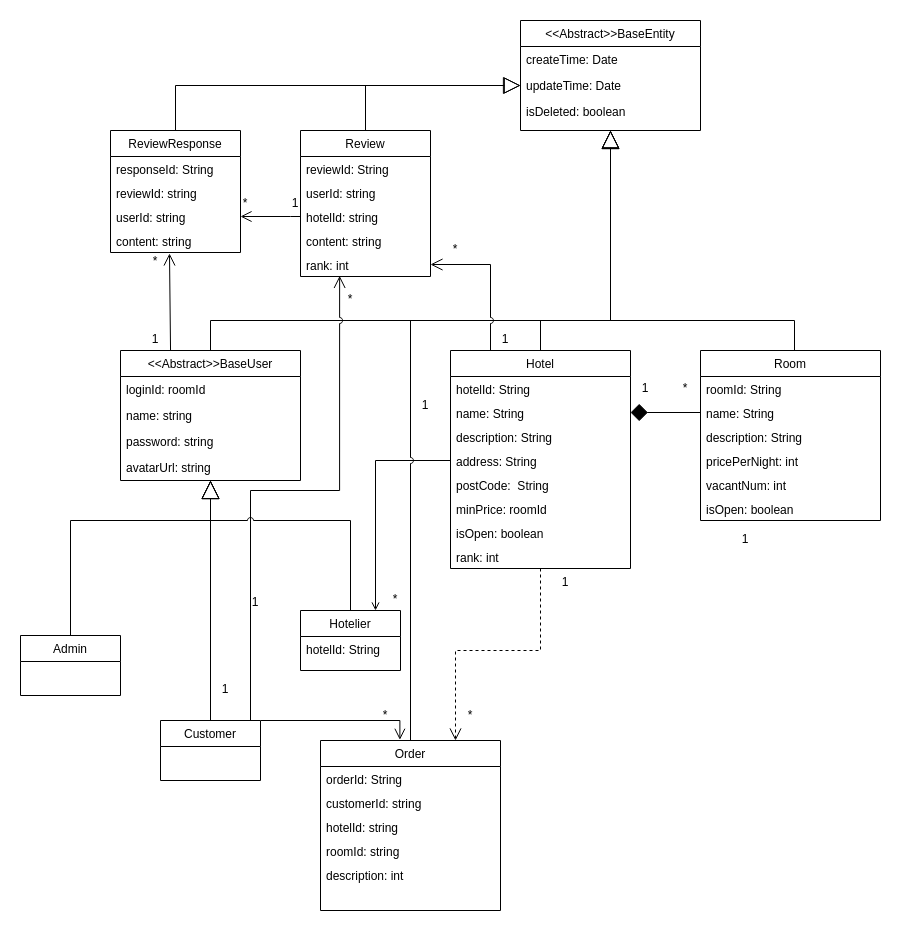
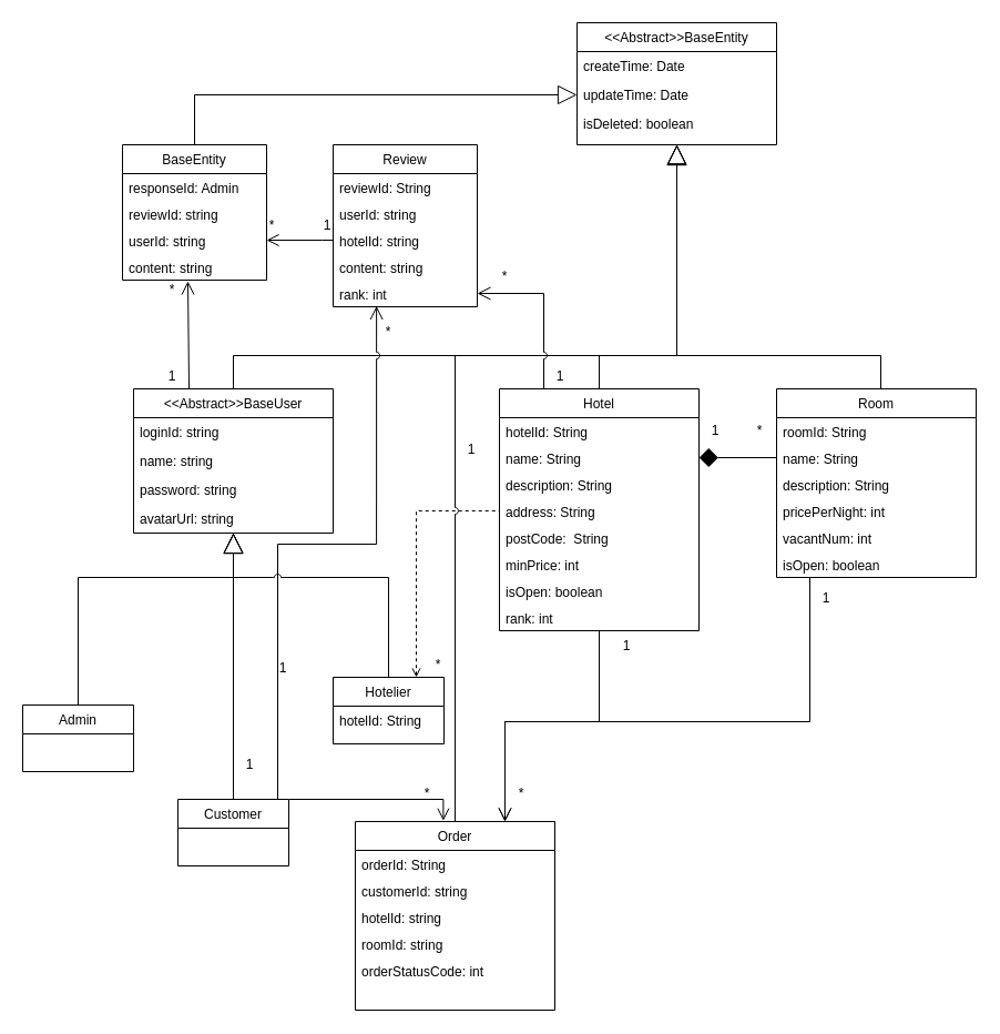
- <mxCell id="57" style="edgeStyle=orthogonalEdgeStyle;rounded=0;orthogonalLoop=1;jettySize=auto;html=1;entryX=0;entryY=0.5;entryDx=0;entryDy=0;startArrow=none;startFill=0;endArrow=block;endFill=0;startSize=15;endSize=14;targetPerimeterSpacing=0;strokeWidth=1;" edge="1" parent="1" source="58" target="4"><mxGeometry relative="1" as="geometry" /></mxCell>
- <mxCell id="65" value="ReviewResponse" style="swimlane;fontStyle=0;align=center;verticalAlign=top;childLayout=stackLayout;horizontal=1;startSize=26;horizontalStack=0;resizeParent=1;resizeLast=0;collapsible=1;marginBottom=0;rounded=0;shadow=0;strokeWidth=1;" vertex="1" parent="1"><mxGeometry x="110" y="130" width="130" height="122" as="geometry"><mxRectangle x="130" y="380" width="160" height="26" as="alternateBounds" /></mxGeometry></mxCell>
+ <mxCell id="65" value="BaseEntity" style="swimlane;fontStyle=0;align=center;verticalAlign=top;childLayout=stackLayout;horizontal=1;startSize=26;horizontalStack=0;resizeParent=1;resizeLast=0;collapsible=1;marginBottom=0;rounded=0;shadow=0;strokeWidth=1;" vertex="1" parent="1"><mxGeometry x="110" y="130" width="130" height="122" as="geometry"><mxRectangle x="130" y="380" width="160" height="26" as="alternateBounds" /></mxGeometry></mxCell>
- <mxCell id="66" value="responseId: String&#10;" style="text;align=left;verticalAlign=top;spacingLeft=4;spacingRight=4;overflow=hidden;rotatable=0;points=[[0,0.5],[1,0.5]];portConstraint=eastwest;" vertex="1" parent="65"><mxGeometry y="26" width="130" height="24" as="geometry" /></mxCell>
+ <mxCell id="66" value="responseId: Admin&#10;" style="text;align=left;verticalAlign=top;spacingLeft=4;spacingRight=4;overflow=hidden;rotatable=0;points=[[0,0.5],[1,0.5]];portConstraint=eastwest;" vertex="1" parent="65"><mxGeometry y="26" width="130" height="24" as="geometry" /></mxCell>
- <mxCell id="9" value="loginId: roomId" style="text;align=left;verticalAlign=top;spacingLeft=4;spacingRight=4;overflow=hidden;rotatable=0;points=[[0,0.5],[1,0.5]];portConstraint=eastwest;" vertex="1" parent="8"><mxGeometry y="26" width="180" height="26" as="geometry" /></mxCell>
+ <mxCell id="9" value="loginId: string" style="text;align=left;verticalAlign=top;spacingLeft=4;spacingRight=4;overflow=hidden;rotatable=0;points=[[0,0.5],[1,0.5]];portConstraint=eastwest;" vertex="1" parent="8"><mxGeometry y="26" width="180" height="26" as="geometry" /></mxCell>
- <mxCell id="20" style="edgeStyle=orthogonalEdgeStyle;rounded=0;orthogonalLoop=1;jettySize=auto;html=1;entryX=0;entryY=0.5;entryDx=0;entryDy=0;endArrow=none;endFill=0;endSize=10;strokeWidth=1;exitX=0.75;exitY=0;exitDx=0;exitDy=0;startArrow=open;startFill=0;" edge="1" parent="1" source="21" target="38"><mxGeometry relative="1" as="geometry" /></mxCell>
+ <mxCell id="20" style="edgeStyle=orthogonalEdgeStyle;rounded=0;orthogonalLoop=1;jettySize=auto;html=1;entryX=0;entryY=0.5;entryDx=0;entryDy=0;endArrow=none;endFill=0;endSize=10;strokeWidth=1;exitX=0.75;exitY=0;exitDx=0;exitDy=0;startArrow=open;startFill=0;dashed=1;" edge="1" parent="1" source="21" target="38"><mxGeometry relative="1" as="geometry" /></mxCell>
- <mxCell id="40" value="minPrice: roomId" style="text;align=left;verticalAlign=top;spacingLeft=4;spacingRight=4;overflow=hidden;rotatable=0;points=[[0,0.5],[1,0.5]];portConstraint=eastwest;" vertex="1" parent="34"><mxGeometry y="146" width="180" height="24" as="geometry" /></mxCell>
+ <mxCell id="40" value="minPrice: int" style="text;align=left;verticalAlign=top;spacingLeft=4;spacingRight=4;overflow=hidden;rotatable=0;points=[[0,0.5],[1,0.5]];portConstraint=eastwest;" vertex="1" parent="34"><mxGeometry y="146" width="180" height="24" as="geometry" /></mxCell>
- <mxCell id="33" style="edgeStyle=orthogonalEdgeStyle;rounded=0;jumpStyle=arc;orthogonalLoop=1;jettySize=auto;html=1;entryX=0.75;entryY=0;entryDx=0;entryDy=0;startArrow=none;startFill=0;endArrow=open;endFill=0;startSize=15;endSize=10;targetPerimeterSpacing=0;strokeWidth=1;dashed=1;" edge="1" parent="1" source="34" target="24"><mxGeometry relative="1" as="geometry"><Array as="points"><mxPoint x="540" y="650" /><mxPoint x="455" y="650" /></Array></mxGeometry></mxCell>
+ <mxCell id="33" style="edgeStyle=orthogonalEdgeStyle;rounded=0;jumpStyle=arc;orthogonalLoop=1;jettySize=auto;html=1;entryX=0.75;entryY=0;entryDx=0;entryDy=0;startArrow=none;startFill=0;endArrow=open;endFill=0;startSize=15;endSize=10;targetPerimeterSpacing=0;strokeWidth=1;" edge="1" parent="1" source="34" target="24"><mxGeometry relative="1" as="geometry"><Array as="points"><mxPoint x="540" y="650" /><mxPoint x="455" y="650" /></Array></mxGeometry></mxCell>
+ <mxCell id="46" style="edgeStyle=orthogonalEdgeStyle;rounded=0;jumpStyle=none;orthogonalLoop=1;jettySize=auto;html=1;entryX=0.75;entryY=0;entryDx=0;entryDy=0;startArrow=none;startFill=0;endArrow=open;endFill=0;startSize=15;endSize=10;targetPerimeterSpacing=0;strokeWidth=1;" edge="1" parent="1" source="47" target="24"><mxGeometry relative="1" as="geometry"><Array as="points"><mxPoint x="730" y="650" /><mxPoint x="455" y="650" /></Array></mxGeometry></mxCell>
- <mxCell id="29" value="description: int" style="text;align=left;verticalAlign=top;spacingLeft=4;spacingRight=4;overflow=hidden;rotatable=0;points=[[0,0.5],[1,0.5]];portConstraint=eastwest;" vertex="1" parent="24"><mxGeometry y="122" width="180" height="24" as="geometry" /></mxCell>
+ <mxCell id="29" value="orderStatusCode: int" style="text;align=left;verticalAlign=top;spacingLeft=4;spacingRight=4;overflow=hidden;rotatable=0;points=[[0,0.5],[1,0.5]];portConstraint=eastwest;" vertex="1" parent="24"><mxGeometry y="122" width="180" height="24" as="geometry" /></mxCell>
